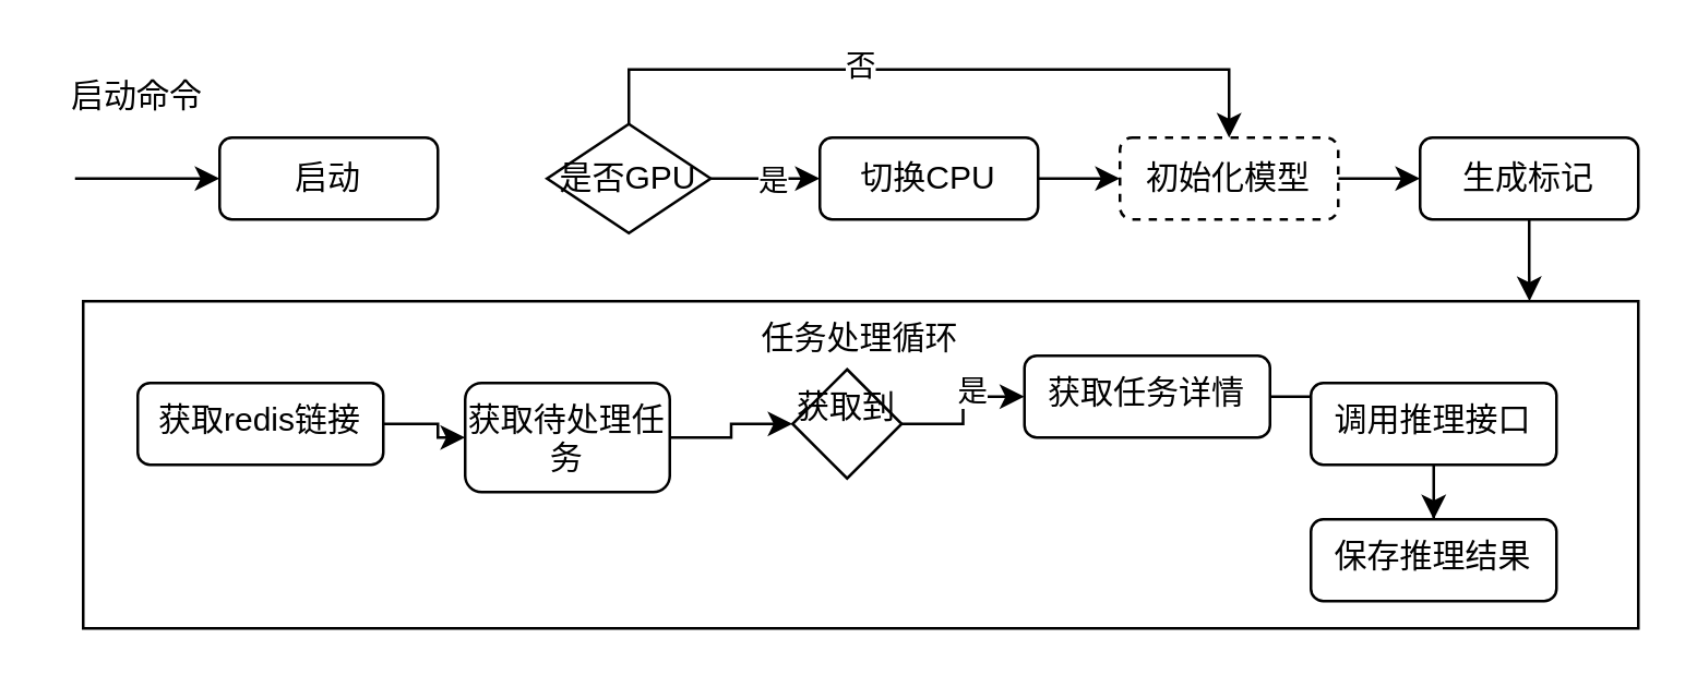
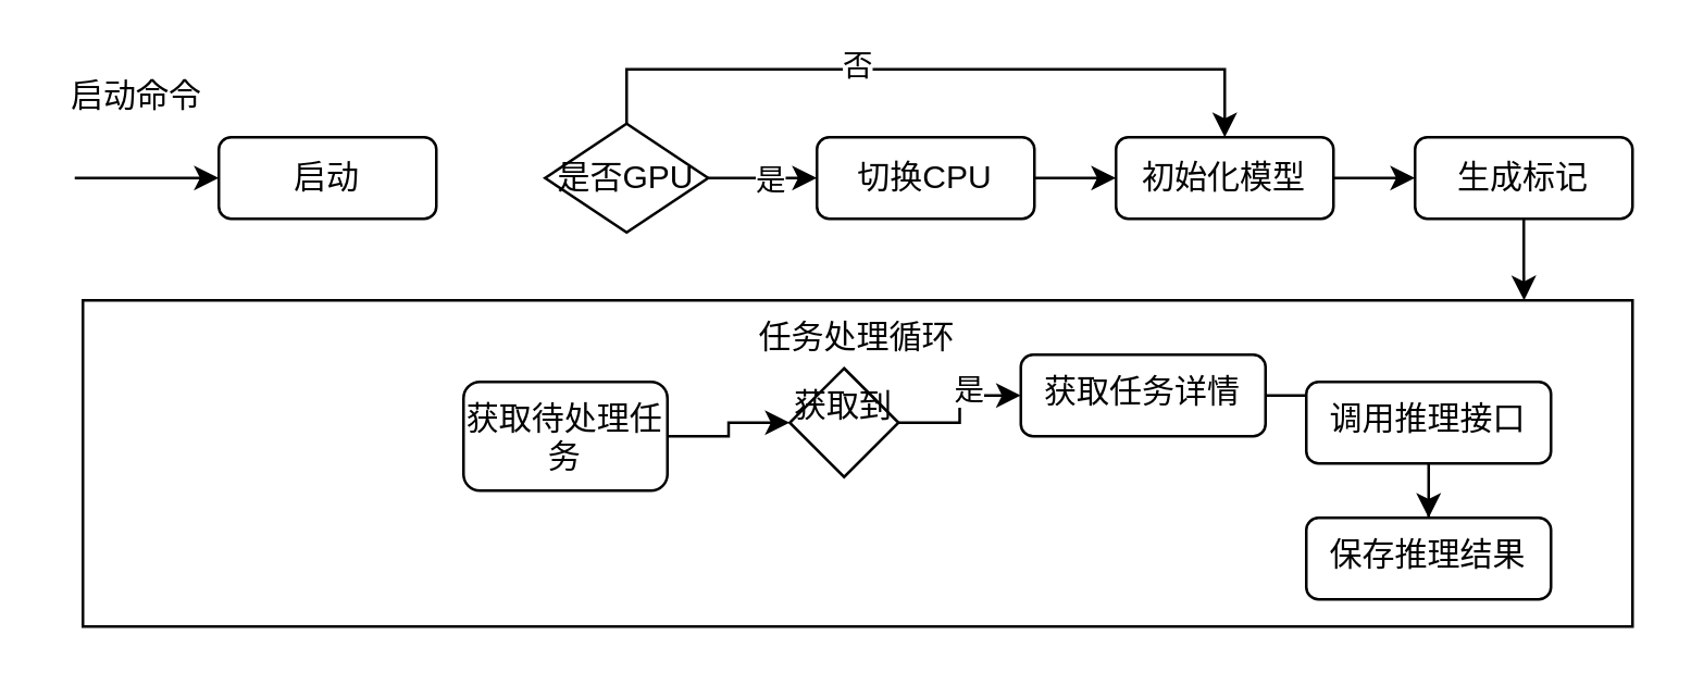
- <mxCell id="13" value="初始化模型" style="rounded=1;whiteSpace=wrap;html=1;dashed=1;" vertex="1" parent="1"><mxGeometry x="410" y="50" width="80" height="30" as="geometry" /></mxCell>
+ <mxCell id="13" value="初始化模型" style="rounded=1;whiteSpace=wrap;html=1;" vertex="1" parent="1"><mxGeometry x="410" y="50" width="80" height="30" as="geometry" /></mxCell>
- <mxCell id="18" value="获取redis链接" style="rounded=1;whiteSpace=wrap;html=1;align=center;verticalAlign=top;" vertex="1" parent="1"><mxGeometry x="50" y="140" width="90" height="30" as="geometry" /></mxCell>
- <mxCell id="17" style="edgeStyle=orthogonalEdgeStyle;rounded=0;orthogonalLoop=1;jettySize=auto;html=1;entryX=0;entryY=0.5;entryDx=0;entryDy=0;" edge="1" parent="1" source="18" target="20"><mxGeometry relative="1" as="geometry" /></mxCell>
